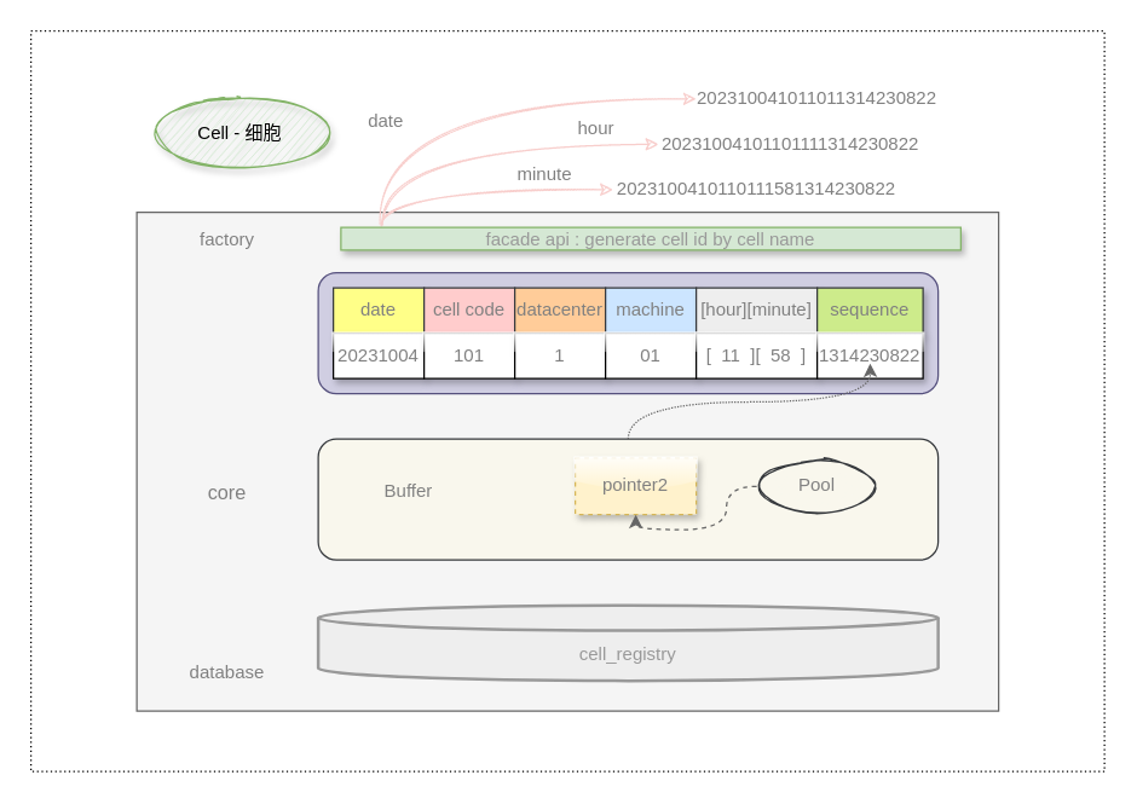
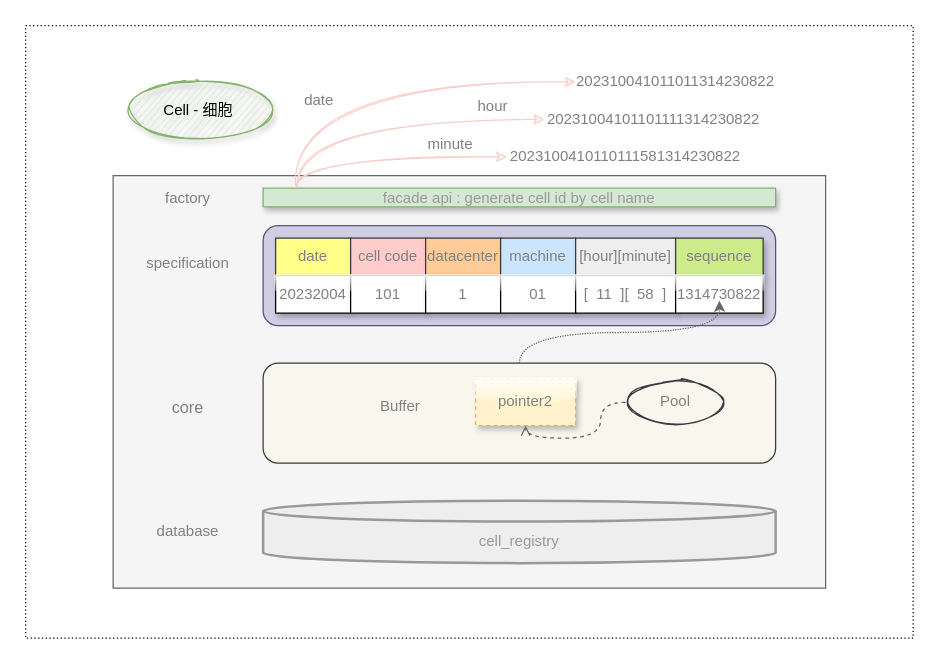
- <mxCell id="33" value="&lt;font color=&quot;#999999&quot;&gt;facade api : generate cell id by cell name&lt;/font&gt;" style="rounded=0;whiteSpace=wrap;html=1;shadow=1;glass=0;sketch=0;strokeColor=#82b366;fillColor=#d5e8d4;" parent="1" vertex="1"><mxGeometry x="225" y="150" width="410" height="15" as="geometry" /></mxCell>
+ <mxCell id="33" value="&lt;font color=&quot;#999999&quot;&gt;facade api : generate cell id by cell name&lt;/font&gt;" style="rounded=0;whiteSpace=wrap;html=1;shadow=1;glass=0;sketch=0;strokeColor=#82b366;fillColor=#d5e8d4;" parent="1" vertex="1"><mxGeometry x="210" y="150" width="410" height="15" as="geometry" /></mxCell>
+ <mxCell id="11" value="specification" style="text;html=1;strokeColor=none;fillColor=none;align=center;verticalAlign=middle;whiteSpace=wrap;rounded=0;fontColor=#808080;" parent="1" vertex="1"><mxGeometry x="120" y="195" width="60" height="30" as="geometry" /></mxCell>
- <mxCell id="20" value="20231004" style="rounded=0;whiteSpace=wrap;html=1;shadow=1;glass=1;sketch=0;fontColor=#808080;" parent="1" vertex="1"><mxGeometry x="220" y="220" width="60" height="30" as="geometry" /></mxCell>
+ <mxCell id="20" value="20232004" style="rounded=0;whiteSpace=wrap;html=1;shadow=1;glass=1;sketch=0;fontColor=#808080;" parent="1" vertex="1"><mxGeometry x="220" y="220" width="60" height="30" as="geometry" /></mxCell>
- <mxCell id="25" value="1314230822" style="rounded=0;whiteSpace=wrap;html=1;shadow=1;glass=1;sketch=0;fontColor=#808080;" parent="1" vertex="1"><mxGeometry x="540" y="220" width="70" height="30" as="geometry" /></mxCell>
+ <mxCell id="25" value="1314730822" style="rounded=0;whiteSpace=wrap;html=1;shadow=1;glass=1;sketch=0;fontColor=#808080;" parent="1" vertex="1"><mxGeometry x="540" y="220" width="70" height="30" as="geometry" /></mxCell>
- <mxCell id="7" value="Buffer" style="text;html=1;strokeColor=none;fillColor=none;align=center;verticalAlign=middle;whiteSpace=wrap;rounded=0;fontColor=#808080;" parent="1" vertex="1"><mxGeometry x="240" y="310" width="60" height="30" as="geometry" /></mxCell>
+ <mxCell id="7" value="Buffer" style="text;html=1;strokeColor=none;fillColor=none;align=center;verticalAlign=middle;whiteSpace=wrap;rounded=0;fontColor=#808080;" parent="1" vertex="1"><mxGeometry x="290" y="310" width="60" height="30" as="geometry" /></mxCell>
- <mxCell id="8" style="edgeStyle=orthogonalEdgeStyle;curved=1;rounded=0;orthogonalLoop=1;jettySize=auto;html=1;entryX=0.5;entryY=1;entryDx=0;entryDy=0;dashed=1;strokeColor=#666666;" parent="1" source="9" target="6" edge="1"><mxGeometry relative="1" as="geometry"><Array as="points"><mxPoint x="480" y="321" /><mxPoint x="480" y="350" /><mxPoint x="420" y="350" /></Array></mxGeometry></mxCell>
+ <mxCell id="8" style="edgeStyle=orthogonalEdgeStyle;curved=1;rounded=0;orthogonalLoop=1;jettySize=auto;html=1;entryX=0.5;entryY=1;entryDx=0;entryDy=0;dashed=1;strokeColor=#666666;endArrow=open;" parent="1" source="9" target="6" edge="1"><mxGeometry relative="1" as="geometry"><Array as="points"><mxPoint x="480" y="321" /><mxPoint x="480" y="350" /><mxPoint x="420" y="350" /></Array></mxGeometry></mxCell>
- <mxCell id="13" value="database" style="text;html=1;strokeColor=none;fillColor=none;align=center;verticalAlign=middle;whiteSpace=wrap;rounded=0;fontColor=#808080;" parent="1" vertex="1"><mxGeometry x="120" y="430" width="60" height="30" as="geometry" /></mxCell>
+ <mxCell id="13" value="database" style="text;html=1;strokeColor=none;fillColor=none;align=center;verticalAlign=middle;whiteSpace=wrap;rounded=0;fontColor=#808080;" parent="1" vertex="1"><mxGeometry x="120" y="410" width="60" height="30" as="geometry" /></mxCell>
